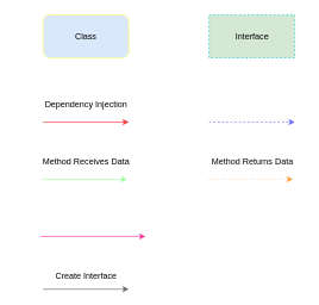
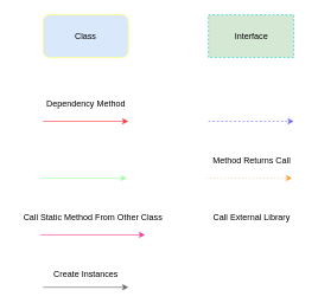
- <mxCell id="6" value="Dependency Injection" style="text;html=1;align=center;verticalAlign=middle;resizable=0;points=[];autosize=1;strokeColor=none;fillColor=none;" vertex="1" parent="4"><mxGeometry width="140" height="30" as="geometry" /></mxCell>
+ <mxCell id="6" value="Dependency Method" style="text;html=1;align=center;verticalAlign=middle;resizable=0;points=[];autosize=1;strokeColor=none;fillColor=none;" vertex="1" parent="4"><mxGeometry width="140" height="30" as="geometry" /></mxCell>
- <mxCell id="11" value="Method Receives Data" style="text;html=1;align=center;verticalAlign=middle;resizable=0;points=[];autosize=1;strokeColor=none;fillColor=none;" vertex="1" parent="9"><mxGeometry x="2.5" width="140" height="30" as="geometry" /></mxCell>
- <mxCell id="14" value="Method Returns Data" style="text;html=1;align=center;verticalAlign=middle;resizable=0;points=[];autosize=1;strokeColor=none;fillColor=none;" vertex="1" parent="12"><mxGeometry x="2.5" width="140" height="30" as="geometry" /></mxCell>
+ <mxCell id="14" value="Method Returns Call" style="text;html=1;align=center;verticalAlign=middle;resizable=0;points=[];autosize=1;strokeColor=none;fillColor=none;" vertex="1" parent="12"><mxGeometry x="2.5" width="140" height="30" as="geometry" /></mxCell>
+ <mxCell id="17" value="Call Static Method From Other Class" style="text;html=1;align=center;verticalAlign=middle;resizable=0;points=[];autosize=1;strokeColor=none;fillColor=none;" vertex="1" parent="15"><mxGeometry x="0.001" width="220" height="30" as="geometry" /></mxCell>
+ <mxCell id="20" value="Call External Library" style="text;html=1;align=center;verticalAlign=middle;resizable=0;points=[];autosize=1;strokeColor=none;fillColor=none;" vertex="1" parent="18"><mxGeometry x="7.5" width="130" height="30" as="geometry" /></mxCell>
- <mxCell id="23" value="Create Interface" style="text;html=1;align=center;verticalAlign=middle;resizable=0;points=[];autosize=1;strokeColor=none;fillColor=none;" vertex="1" parent="21"><mxGeometry x="5" width="110" height="30" as="geometry" /></mxCell>
+ <mxCell id="23" value="Create Instances" style="text;html=1;align=center;verticalAlign=middle;resizable=0;points=[];autosize=1;strokeColor=none;fillColor=none;" vertex="1" parent="21"><mxGeometry x="5" width="110" height="30" as="geometry" /></mxCell>
